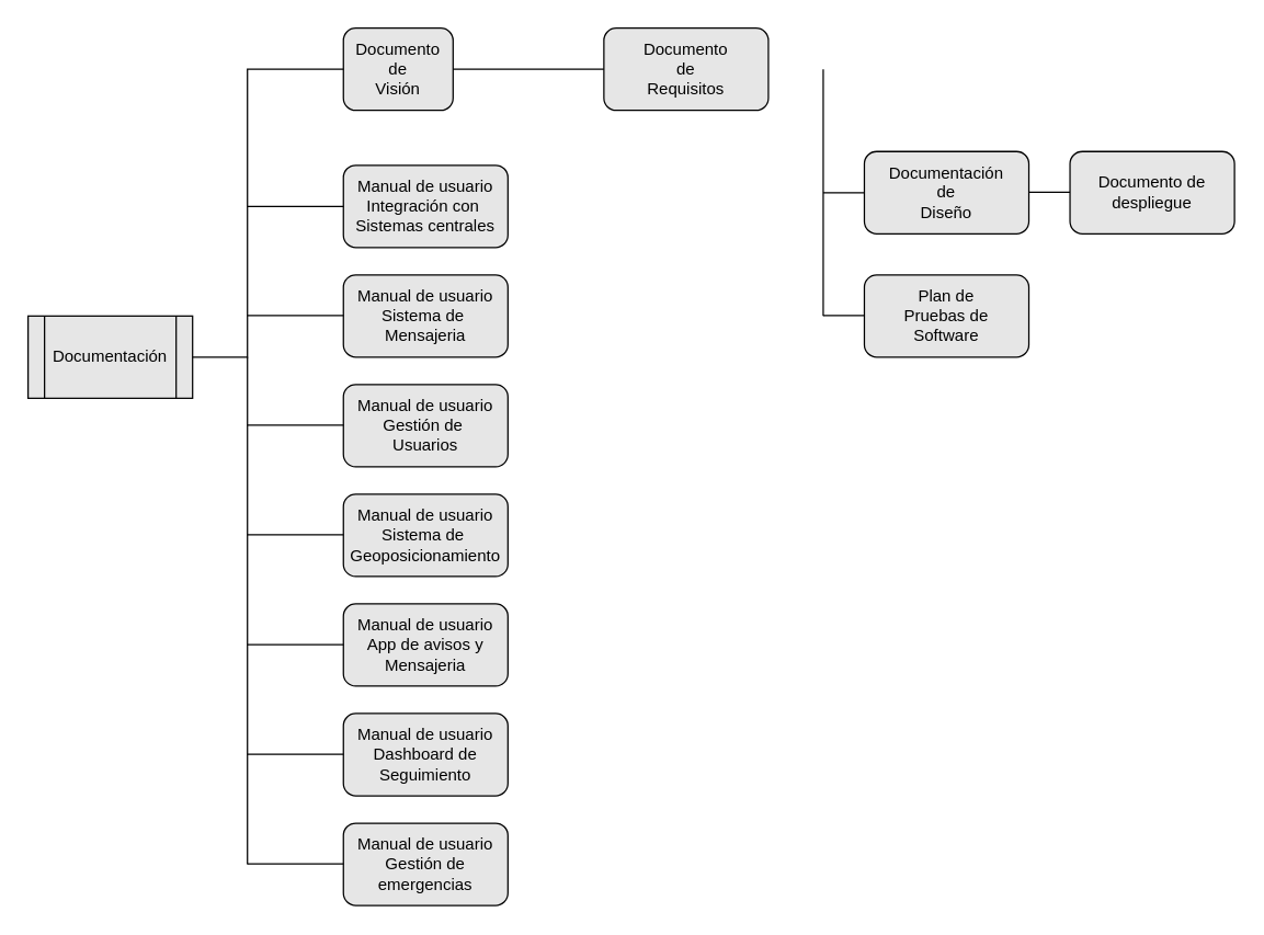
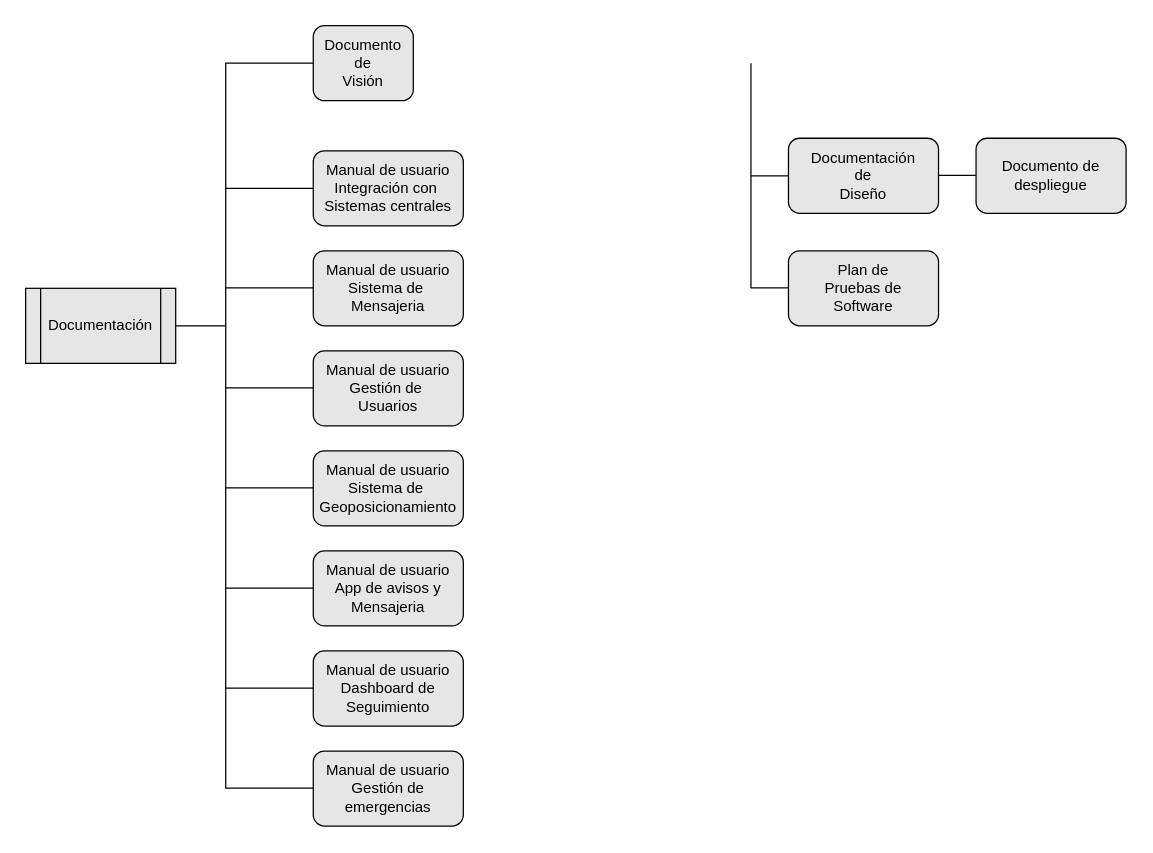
- <mxCell id="6" value="" style="endArrow=none;html=1;rounded=0;exitX=1;exitY=0.5;exitDx=0;exitDy=0;entryX=0;entryY=0.5;entryDx=0;entryDy=0;fillColor=#E6E6E6;" parent="1" source="3" target="5" edge="1"><mxGeometry width="50" height="50" relative="1" as="geometry"><mxPoint x="370" y="230" as="sourcePoint" /><mxPoint x="420" y="180" as="targetPoint" /></mxGeometry></mxCell>
- <mxCell id="5" value="Documento&lt;div&gt;de&lt;/div&gt;&lt;div&gt;Requisitos&lt;/div&gt;" style="rounded=1;whiteSpace=wrap;html=1;fillColor=#E6E6E6;" parent="1" vertex="1"><mxGeometry x="440" y="20" width="120" height="60" as="geometry" /></mxCell>
